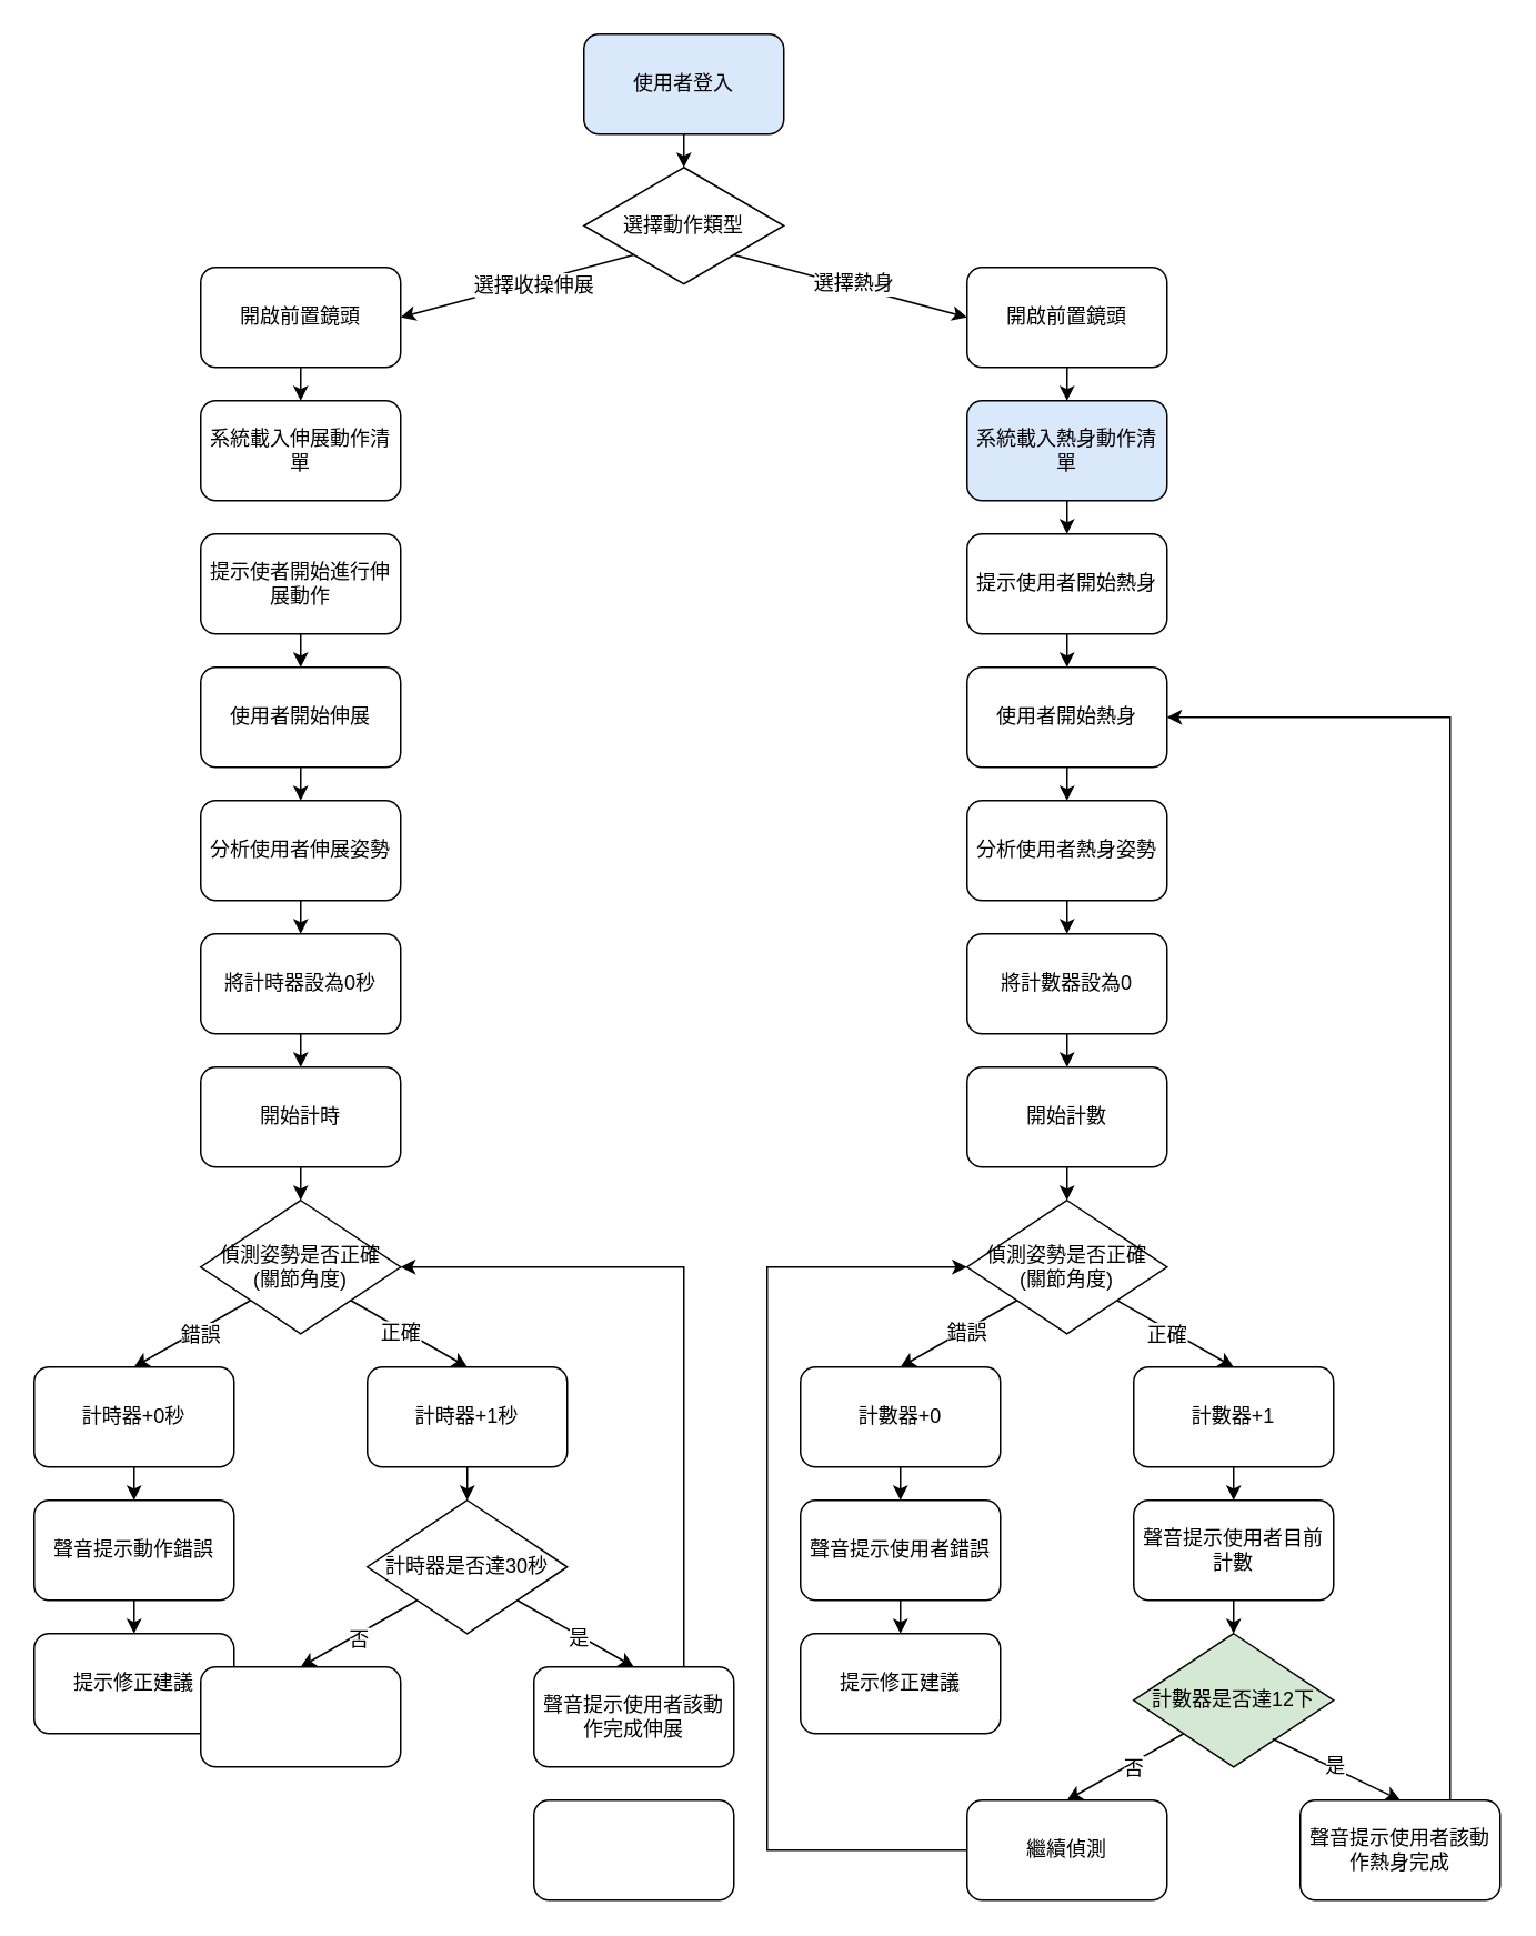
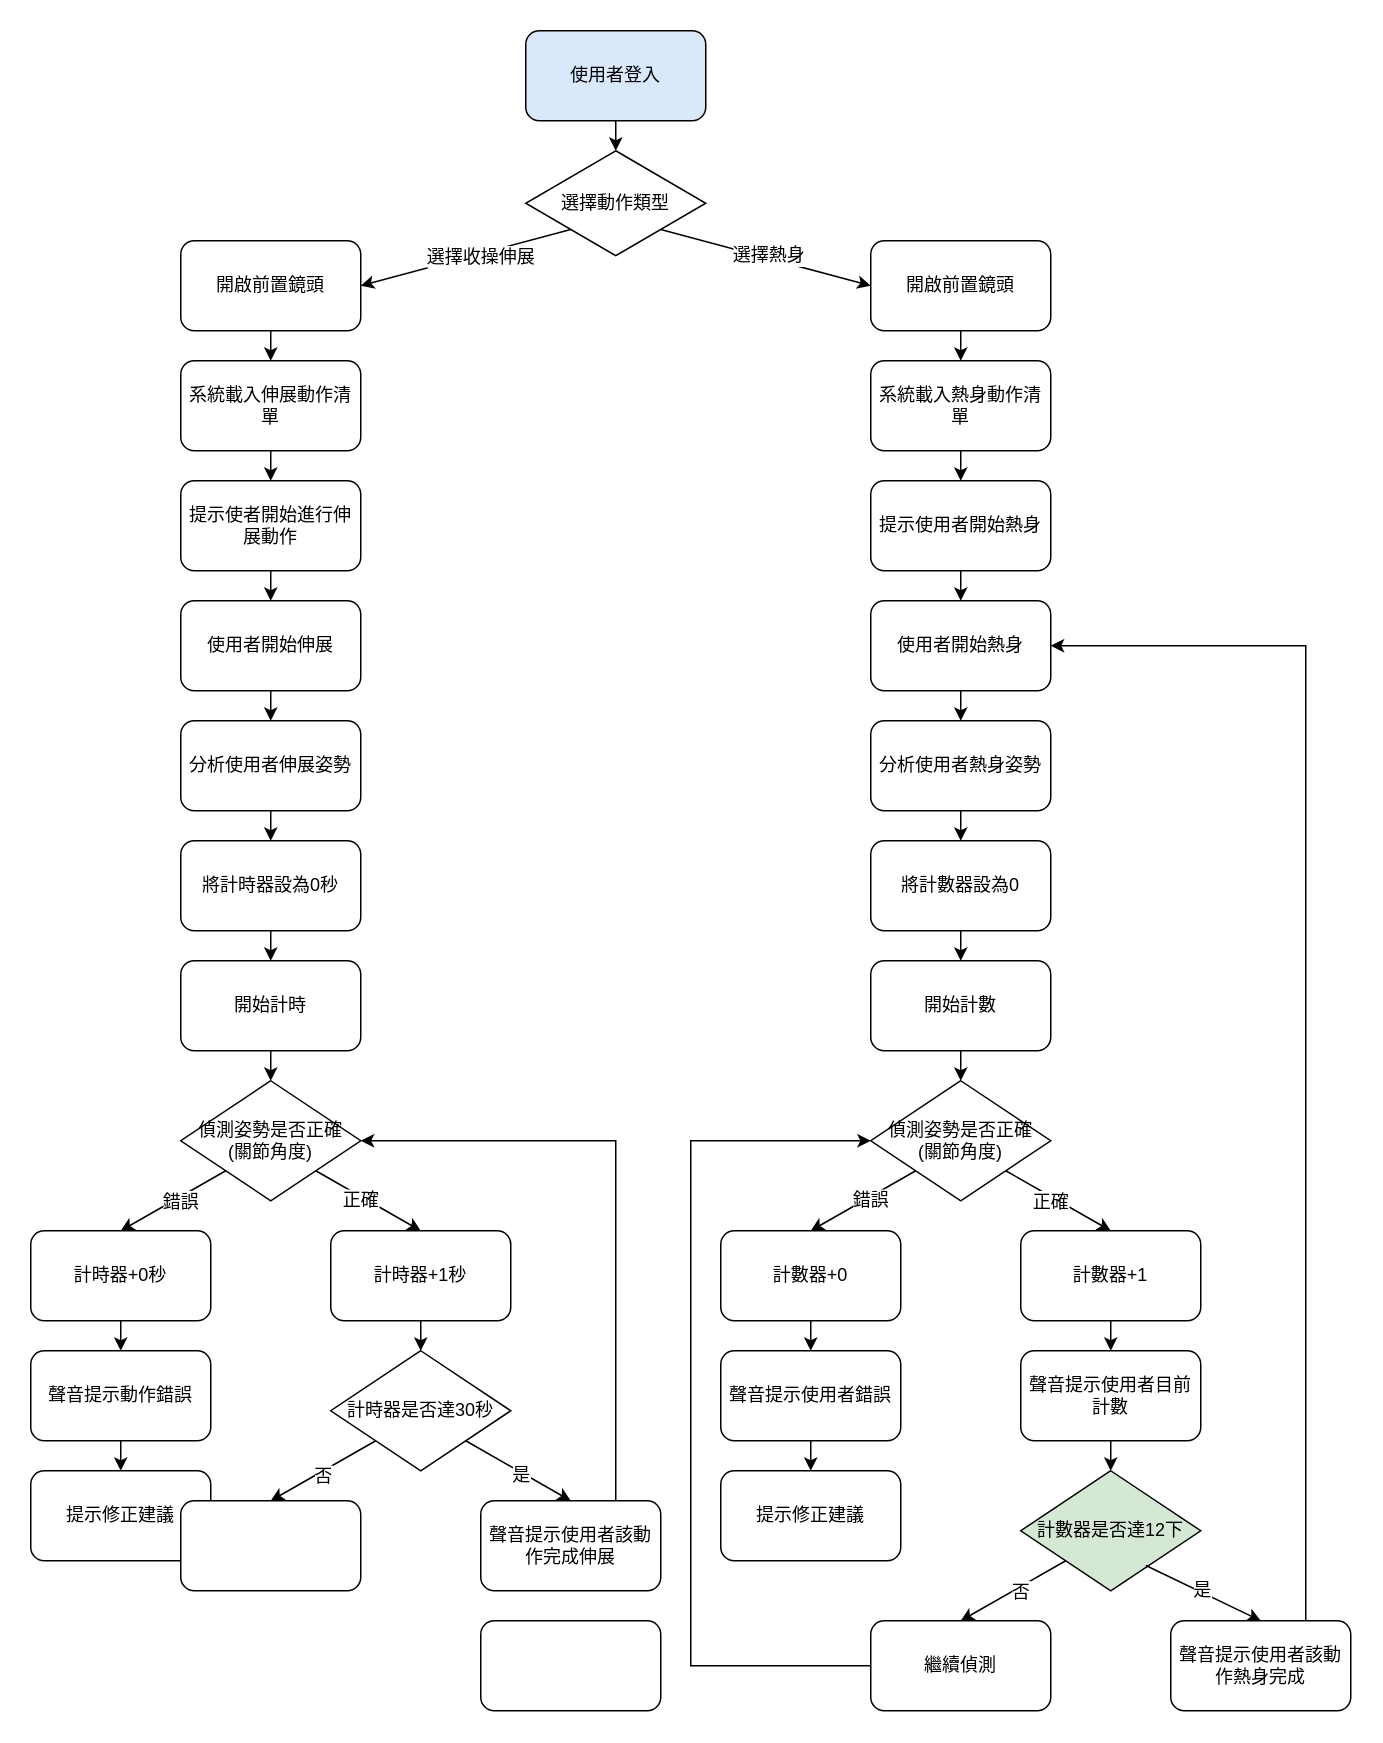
- <mxCell id="8" value="系統載入熱身動作清單" style="rounded=1;whiteSpace=wrap;html=1;fontSize=12;fillColor=#dae8fc;" vertex="1" parent="1"><mxGeometry x="580" y="240" width="120" height="60" as="geometry" /></mxCell>
+ <mxCell id="8" value="系統載入熱身動作清單" style="rounded=1;whiteSpace=wrap;html=1;fontSize=12;" vertex="1" parent="1"><mxGeometry x="580" y="240" width="120" height="60" as="geometry" /></mxCell>
+ <mxCell id="64" style="edgeStyle=orthogonalEdgeStyle;rounded=0;orthogonalLoop=1;jettySize=auto;html=1;exitX=0.5;exitY=1;exitDx=0;exitDy=0;entryX=0.5;entryY=0;entryDx=0;entryDy=0;fontSize=12;" edge="1" parent="1" source="65" target="63"><mxGeometry relative="1" as="geometry" /></mxCell>
